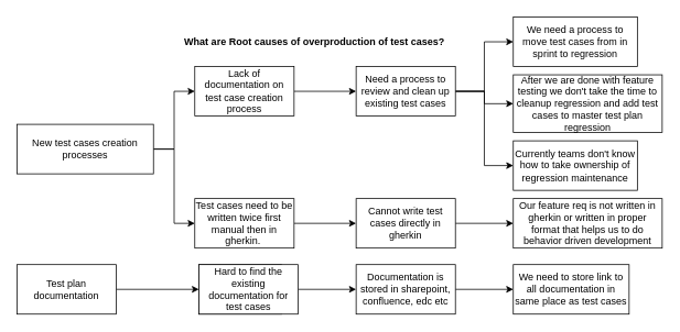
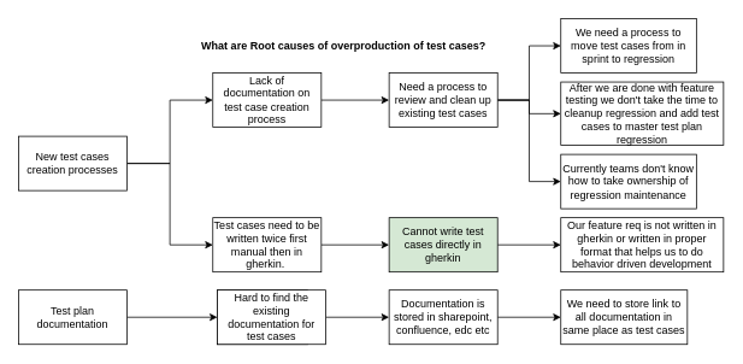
- <mxCell id="5" value="New test cases creation processes" style="rounded=0;whiteSpace=wrap;html=1;" parent="1" vertex="1"><mxGeometry x="20" y="150" width="165" height="60" as="geometry" /></mxCell>
+ <mxCell id="5" value="New test cases creation processes" style="rounded=0;whiteSpace=wrap;html=1;" parent="1" vertex="1"><mxGeometry x="20" y="150" width="120" height="60" as="geometry" /></mxCell>
- <mxCell id="16" value="Cannot write test cases directly in gherkin" style="rounded=0;whiteSpace=wrap;html=1;" parent="1" vertex="1"><mxGeometry x="430" y="240" width="120" height="60" as="geometry" /></mxCell>
+ <mxCell id="16" value="Cannot write test cases directly in gherkin" style="rounded=0;whiteSpace=wrap;html=1;fillColor=#d5e8d4;" parent="1" vertex="1"><mxGeometry x="430" y="240" width="120" height="60" as="geometry" /></mxCell>
